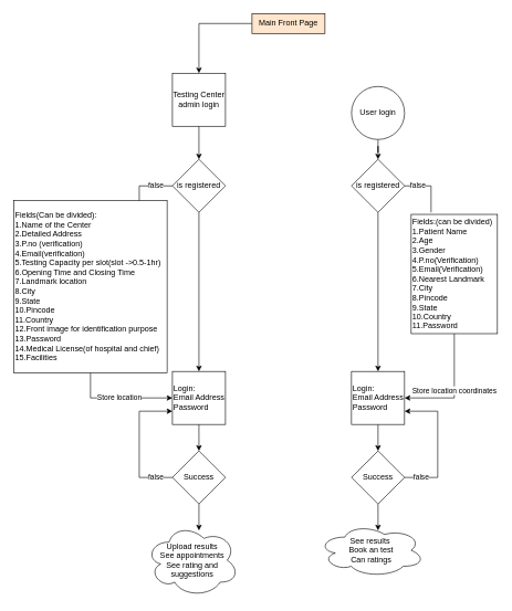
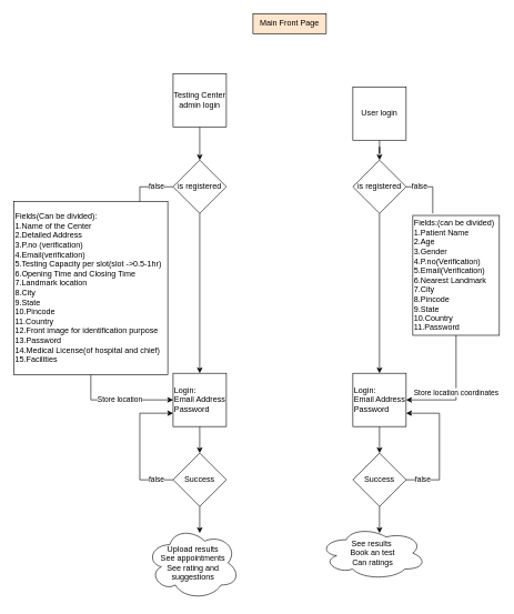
- <mxCell id="2" style="edgeStyle=orthogonalEdgeStyle;rounded=0;orthogonalLoop=1;jettySize=auto;html=1;" parent="1" source="3" target="5" edge="1"><mxGeometry relative="1" as="geometry" /></mxCell>
- <mxCell id="7" value="User login" style="ellipse;whiteSpace=wrap;html=1;aspect=fixed;" parent="1" vertex="1"><mxGeometry x="529" y="130" width="80" height="80" as="geometry" /></mxCell>
+ <mxCell id="7" value="User login" style="whiteSpace=wrap;html=1;aspect=fixed;" parent="1" vertex="1"><mxGeometry x="529" y="130" width="80" height="80" as="geometry" /></mxCell>
